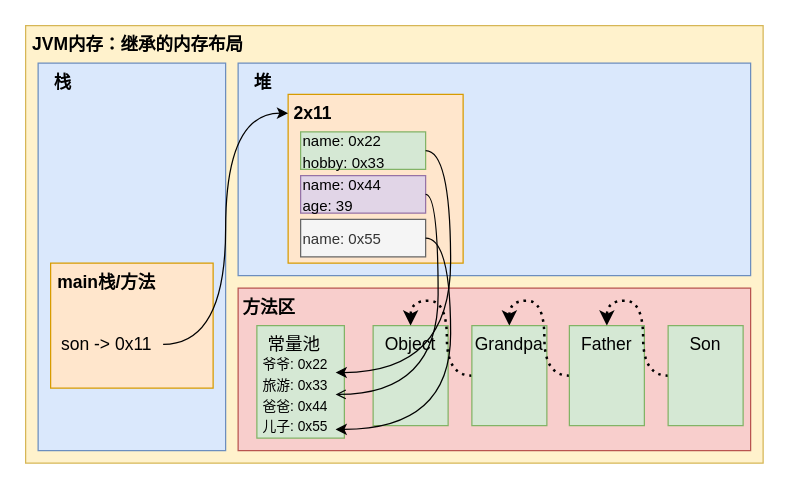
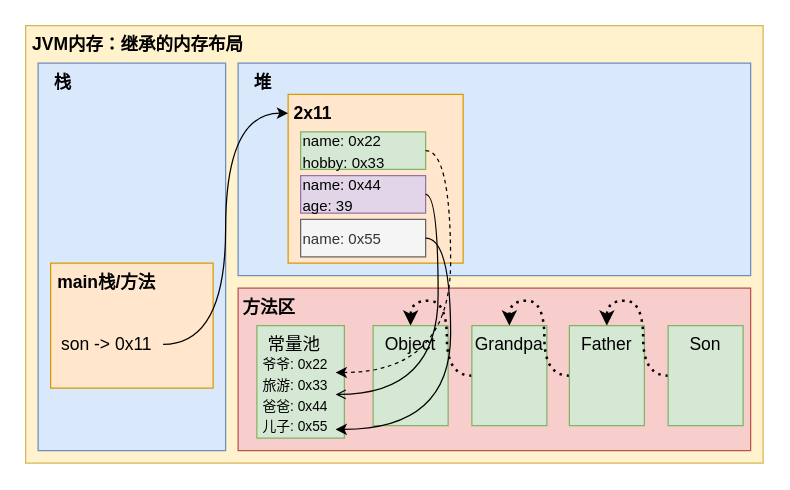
- <mxCell id="36" style="edgeStyle=orthogonalEdgeStyle;rounded=0;orthogonalLoop=1;jettySize=auto;html=1;exitX=1;exitY=0.5;exitDx=0;exitDy=0;entryX=1;entryY=0.25;entryDx=0;entryDy=0;strokeWidth=1;fontSize=12;curved=1;" edge="1" parent="1" source="25" target="26"><mxGeometry relative="1" as="geometry"><Array as="points"><mxPoint x="360" y="120" /><mxPoint x="360" y="298" /></Array></mxGeometry></mxCell>
+ <mxCell id="36" style="edgeStyle=orthogonalEdgeStyle;rounded=0;orthogonalLoop=1;jettySize=auto;html=1;exitX=1;exitY=0.5;exitDx=0;exitDy=0;entryX=1;entryY=0.25;entryDx=0;entryDy=0;strokeWidth=1;fontSize=12;curved=1;dashed=1;" edge="1" parent="1" source="25" target="26"><mxGeometry relative="1" as="geometry"><Array as="points"><mxPoint x="360" y="120" /><mxPoint x="360" y="298" /></Array></mxGeometry></mxCell>
